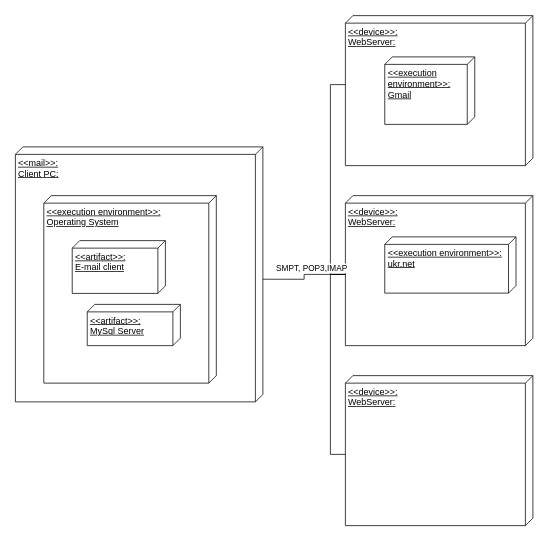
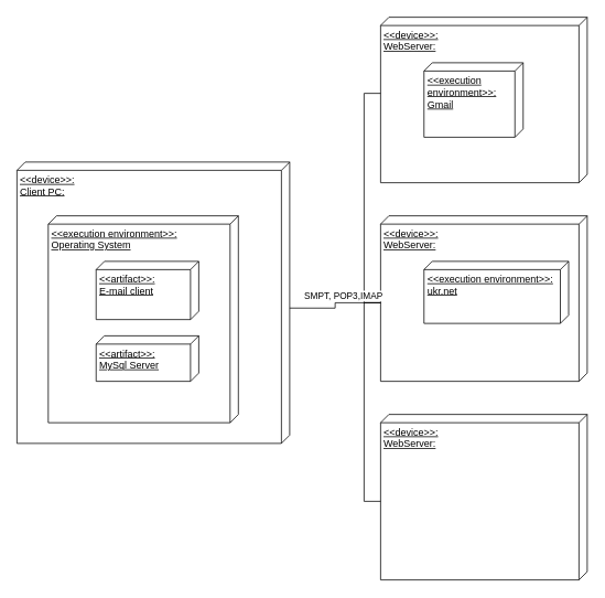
- <mxCell id="3" value="&lt;div&gt;&amp;lt;&amp;lt;mail&amp;gt;&amp;gt;:&lt;/div&gt;&lt;div&gt;Client PC:&lt;/div&gt;" style="verticalAlign=top;align=left;spacingTop=8;spacingLeft=2;spacingRight=12;shape=cube;size=10;direction=south;fontStyle=4;html=1;whiteSpace=wrap;" parent="2" vertex="1"><mxGeometry width="330" height="340" as="geometry" /></mxCell>
+ <mxCell id="3" value="&lt;div&gt;&amp;lt;&amp;lt;device&amp;gt;&amp;gt;:&lt;/div&gt;&lt;div&gt;Client PC:&lt;/div&gt;" style="verticalAlign=top;align=left;spacingTop=8;spacingLeft=2;spacingRight=12;shape=cube;size=10;direction=south;fontStyle=4;html=1;whiteSpace=wrap;" parent="2" vertex="1"><mxGeometry width="330" height="340" as="geometry" /></mxCell>
- <mxCell id="5" value="&lt;div&gt;&amp;lt;&amp;lt;artifact&amp;gt;&amp;gt;:&lt;/div&gt;&lt;div&gt;E-mail client&lt;/div&gt;" style="verticalAlign=top;align=left;spacingTop=8;spacingLeft=2;spacingRight=12;shape=cube;size=10;direction=south;fontStyle=4;html=1;whiteSpace=wrap;" parent="2" vertex="1"><mxGeometry x="75.81" y="125" width="124.19" height="70.38" as="geometry" /></mxCell>
+ <mxCell id="5" value="&lt;div&gt;&amp;lt;&amp;lt;artifact&amp;gt;&amp;gt;:&lt;/div&gt;&lt;div&gt;E-mail client&lt;/div&gt;" style="verticalAlign=top;align=left;spacingTop=8;spacingLeft=2;spacingRight=12;shape=cube;size=10;direction=south;fontStyle=4;html=1;whiteSpace=wrap;" parent="2" vertex="1"><mxGeometry x="95.81" y="120" width="124.19" height="70.38" as="geometry" /></mxCell>
